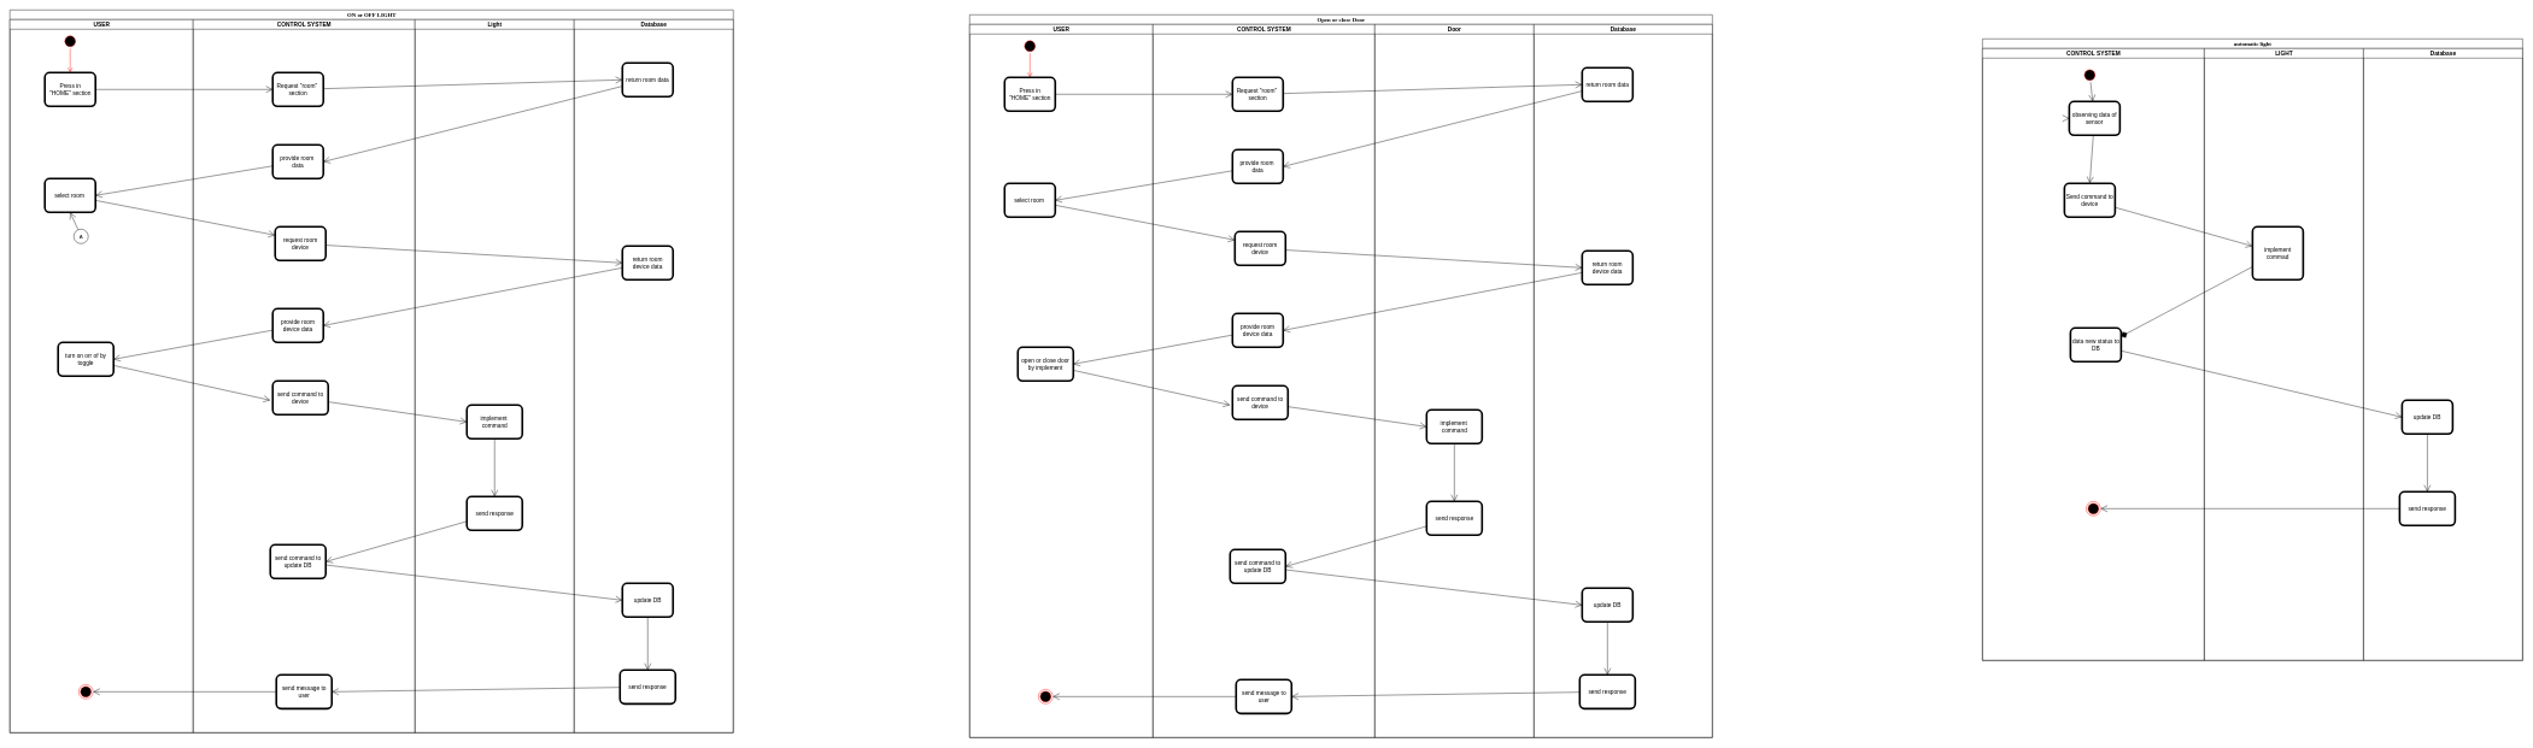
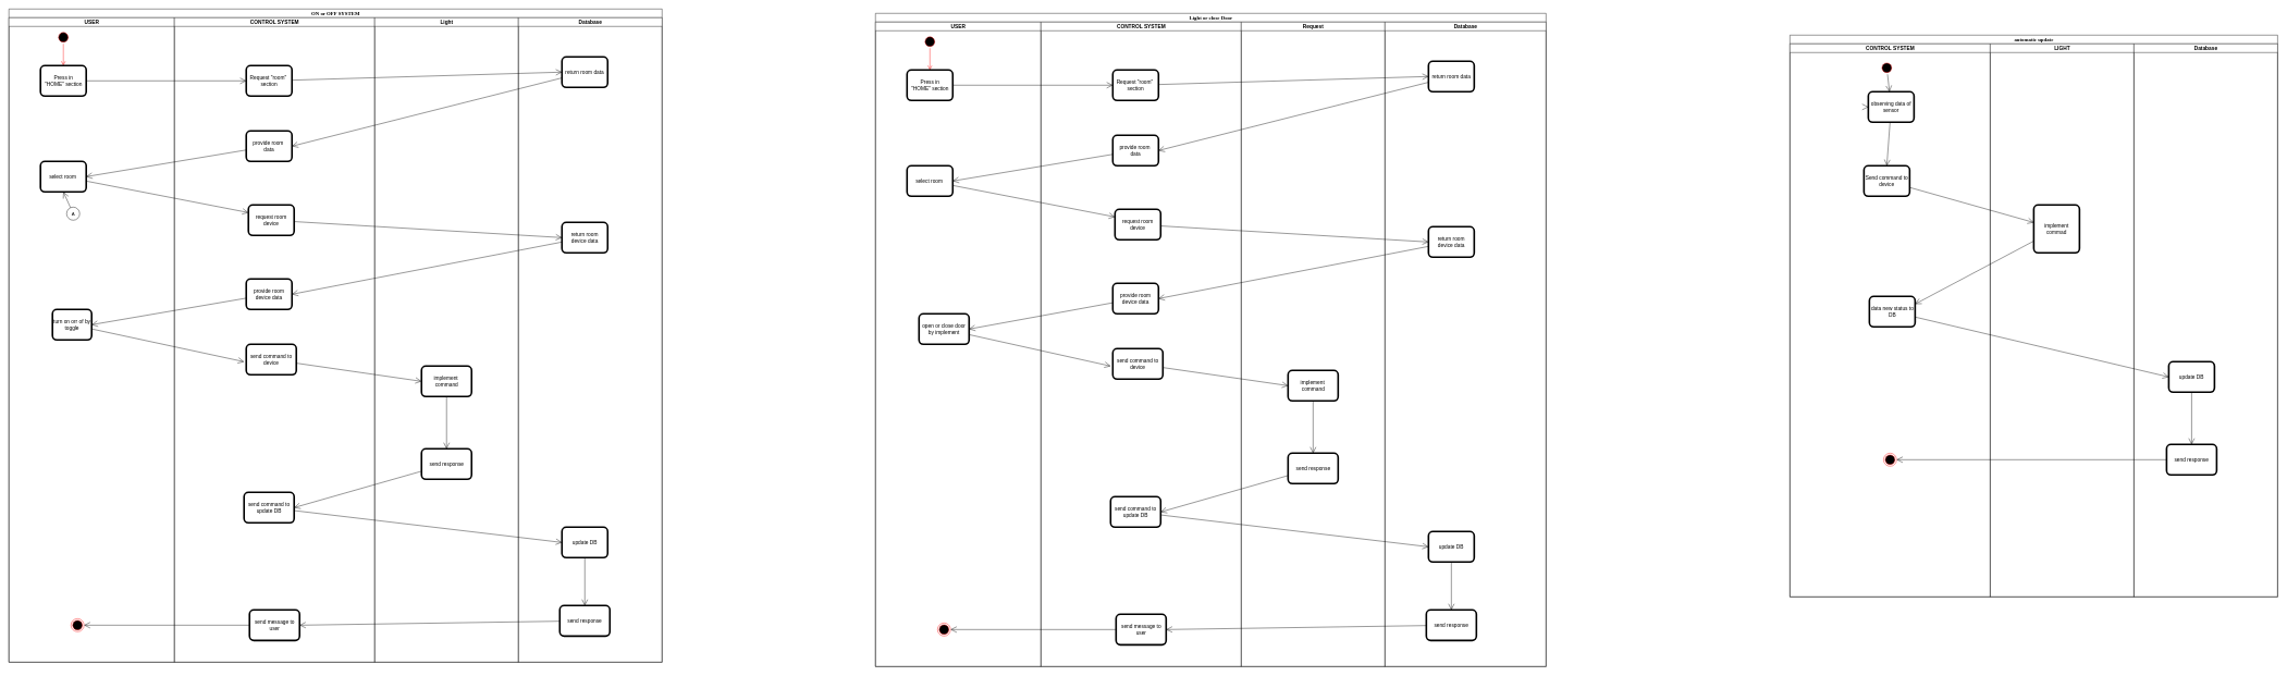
- <mxCell id="2" value="ON or OFF LIGHT" style="swimlane;html=1;childLayout=stackLayout;startSize=20;rounded=0;shadow=0;comic=0;labelBackgroundColor=none;strokeWidth=1;fontFamily=Verdana;fontSize=12;align=center;" parent="1" vertex="1"><mxGeometry x="20" y="20" width="1500" height="1500" as="geometry"><mxRectangle x="270" y="30" width="50" height="40" as="alternateBounds" /></mxGeometry></mxCell>
+ <mxCell id="2" value="ON or OFF SYSTEM" style="swimlane;html=1;childLayout=stackLayout;startSize=20;rounded=0;shadow=0;comic=0;labelBackgroundColor=none;strokeWidth=1;fontFamily=Verdana;fontSize=12;align=center;" parent="1" vertex="1"><mxGeometry x="20" y="20" width="1500" height="1500" as="geometry"><mxRectangle x="270" y="30" width="50" height="40" as="alternateBounds" /></mxGeometry></mxCell>
- <mxCell id="45" value="Open or close Door" style="swimlane;html=1;childLayout=stackLayout;startSize=20;rounded=0;shadow=0;comic=0;labelBackgroundColor=none;strokeWidth=1;fontFamily=Verdana;fontSize=12;align=center;" vertex="1" parent="1"><mxGeometry x="2010" y="30" width="1540" height="1500" as="geometry"><mxRectangle x="270" y="30" width="50" height="40" as="alternateBounds" /></mxGeometry></mxCell>
+ <mxCell id="45" value="Light or close Door" style="swimlane;html=1;childLayout=stackLayout;startSize=20;rounded=0;shadow=0;comic=0;labelBackgroundColor=none;strokeWidth=1;fontFamily=Verdana;fontSize=12;align=center;" vertex="1" parent="1"><mxGeometry x="2010" y="30" width="1540" height="1500" as="geometry"><mxRectangle x="270" y="30" width="50" height="40" as="alternateBounds" /></mxGeometry></mxCell>
- <mxCell id="63" value="Door" style="swimlane;html=1;startSize=20;" vertex="1" parent="45"><mxGeometry x="840" y="20" width="330" height="1480" as="geometry" /></mxCell>
+ <mxCell id="63" value="Request" style="swimlane;html=1;startSize=20;" vertex="1" parent="45"><mxGeometry x="840" y="20" width="330" height="1480" as="geometry" /></mxCell>
- <mxCell id="86" value="automatic light" style="swimlane;html=1;childLayout=stackLayout;startSize=20;rounded=0;shadow=0;comic=0;labelBackgroundColor=none;strokeWidth=1;fontFamily=Verdana;fontSize=12;align=center;" vertex="1" parent="1"><mxGeometry x="4110" y="80" width="1120" height="1290" as="geometry"><mxRectangle x="270" y="30" width="50" height="40" as="alternateBounds" /></mxGeometry></mxCell>
+ <mxCell id="86" value="automatic update" style="swimlane;html=1;childLayout=stackLayout;startSize=20;rounded=0;shadow=0;comic=0;labelBackgroundColor=none;strokeWidth=1;fontFamily=Verdana;fontSize=12;align=center;" vertex="1" parent="1"><mxGeometry x="4110" y="80" width="1120" height="1290" as="geometry"><mxRectangle x="270" y="30" width="50" height="40" as="alternateBounds" /></mxGeometry></mxCell>
- <mxCell id="107" style="edgeStyle=none;rounded=0;orthogonalLoop=1;jettySize=auto;html=1;entryX=1;entryY=0.25;entryDx=0;entryDy=0;entryPerimeter=0;strokeColor=default;align=center;verticalAlign=middle;fontFamily=Helvetica;fontSize=11;fontColor=default;labelBackgroundColor=default;endArrow=diamond;endFill=1;endSize=12;" edge="1" parent="86" source="99" target="92"><mxGeometry relative="1" as="geometry" /></mxCell>
+ <mxCell id="107" style="edgeStyle=none;rounded=0;orthogonalLoop=1;jettySize=auto;html=1;entryX=1;entryY=0.25;entryDx=0;entryDy=0;entryPerimeter=0;strokeColor=default;align=center;verticalAlign=middle;fontFamily=Helvetica;fontSize=11;fontColor=default;labelBackgroundColor=default;endArrow=open;endFill=1;endSize=12;" edge="1" parent="86" source="99" target="92"><mxGeometry relative="1" as="geometry" /></mxCell>
- <mxCell id="9" value="turn on orr of by toggle" style="points=[[0.25,0,0],[0.5,0,0],[0.75,0,0],[1,0.25,0],[1,0.5,0],[1,0.75,0],[0.75,1,0],[0.5,1,0],[0.25,1,0],[0,0.75,0],[0,0.5,0],[0,0.25,0]];shape=mxgraph.bpmn.task;whiteSpace=wrap;rectStyle=rounded;size=10;html=1;container=1;expand=0;collapsible=0;bpmnShapeType=call;" parent="3" vertex="1"><mxGeometry x="100" y="670" width="115" height="70" as="geometry" /></mxCell>
+ <mxCell id="9" value="turn on orr of by toggle" style="points=[[0.25,0,0],[0.5,0,0],[0.75,0,0],[1,0.25,0],[1,0.5,0],[1,0.75,0],[0.75,1,0],[0.5,1,0],[0.25,1,0],[0,0.75,0],[0,0.5,0],[0,0.25,0]];shape=mxgraph.bpmn.task;whiteSpace=wrap;rectStyle=rounded;size=10;html=1;container=1;expand=0;collapsible=0;bpmnShapeType=call;" parent="3" vertex="1"><mxGeometry x="100" y="670" width="90" height="70" as="geometry" /></mxCell>
